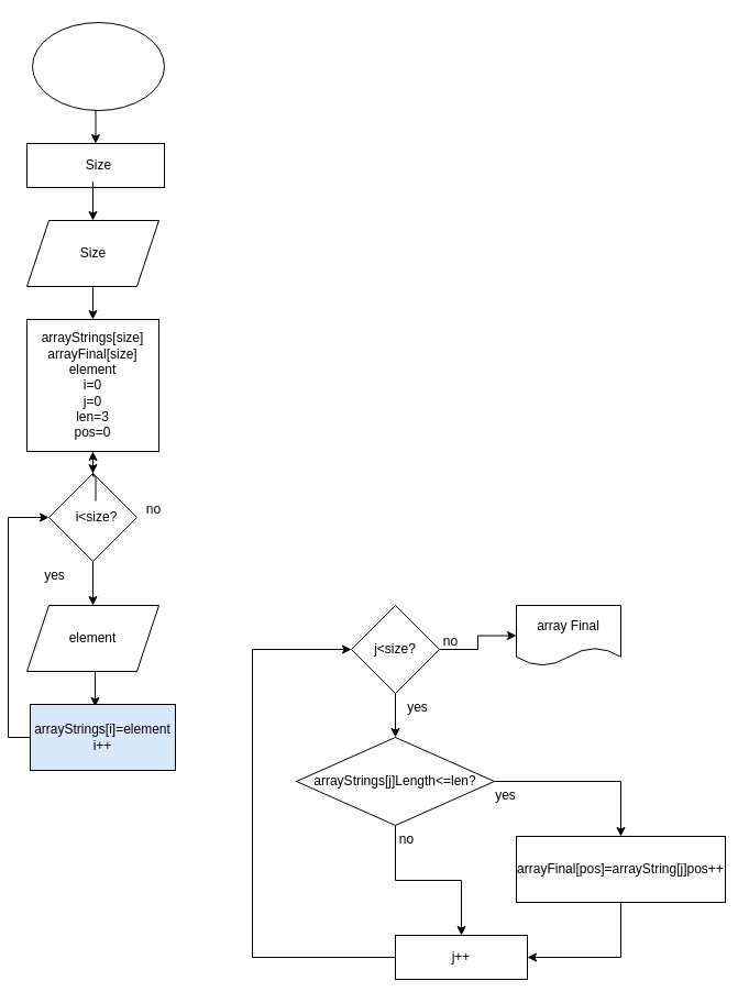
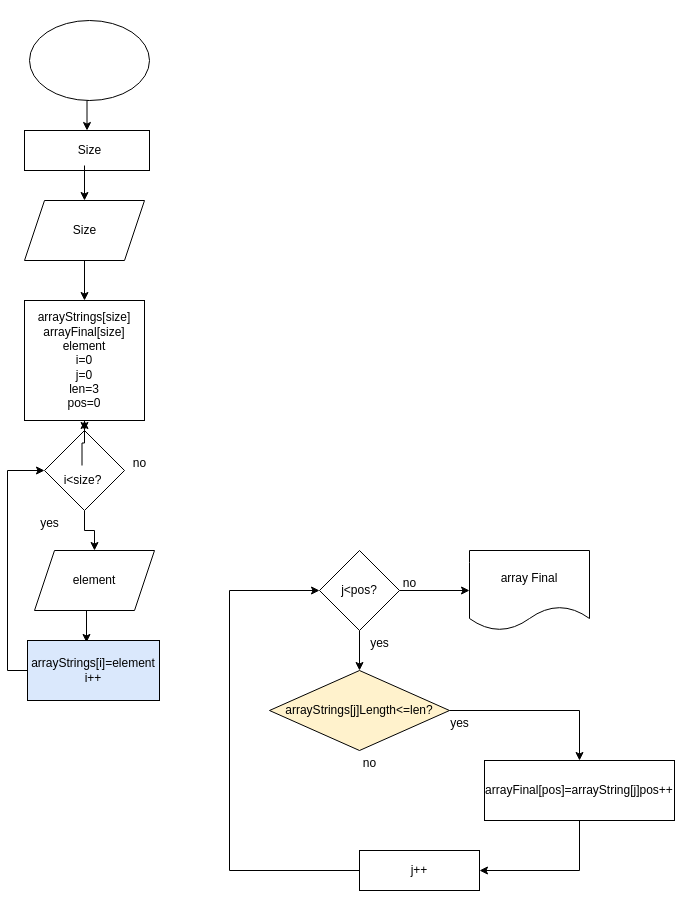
- <mxCell id="8" value="&lt;font style=&quot;vertical-align: inherit;&quot;&gt;&lt;font style=&quot;vertical-align: inherit;&quot;&gt;аrrayStrings[size]&lt;br&gt;arrayFinal[size]&lt;br&gt;element&lt;br&gt;i=0&lt;br&gt;j=0&lt;br&gt;len=3&lt;br&gt;pos=0&lt;br&gt;&lt;/font&gt;&lt;/font&gt;" style="whiteSpace=wrap;html=1;aspect=fixed;" vertex="1" parent="1"><mxGeometry x="20" y="290" width="120" height="120" as="geometry" /></mxCell>
+ <mxCell id="8" value="&lt;font style=&quot;vertical-align: inherit;&quot;&gt;&lt;font style=&quot;vertical-align: inherit;&quot;&gt;аrrayStrings[size]&lt;br&gt;arrayFinal[size]&lt;br&gt;element&lt;br&gt;i=0&lt;br&gt;j=0&lt;br&gt;len=3&lt;br&gt;pos=0&lt;br&gt;&lt;/font&gt;&lt;/font&gt;" style="whiteSpace=wrap;html=1;aspect=fixed;" vertex="1" parent="1"><mxGeometry x="20" y="300" width="120" height="120" as="geometry" /></mxCell>
- <mxCell id="15" value="i&amp;lt;size?" style="text;html=1;align=center;verticalAlign=middle;resizable=0;points=[];autosize=1;strokeColor=none;fillColor=none;" vertex="1" parent="1"><mxGeometry x="52.5" y="455" width="60" height="30" as="geometry" /></mxCell>
+ <mxCell id="15" value="i&amp;lt;size?" style="text;html=1;align=center;verticalAlign=middle;resizable=0;points=[];autosize=1;strokeColor=none;fillColor=none;" vertex="1" parent="1"><mxGeometry x="47.5" y="465" width="60" height="30" as="geometry" /></mxCell>
- <mxCell id="28" value="array Final" style="shape=document;whiteSpace=wrap;html=1;boundedLbl=1;" vertex="1" parent="1"><mxGeometry x="465" y="550" width="95" height="55" as="geometry" /></mxCell>
+ <mxCell id="28" value="array Final" style="shape=document;whiteSpace=wrap;html=1;boundedLbl=1;" vertex="1" parent="1"><mxGeometry x="465" y="550" width="120" height="80" as="geometry" /></mxCell>
- <mxCell id="17" value="element" style="shape=parallelogram;perimeter=parallelogramPerimeter;whiteSpace=wrap;html=1;fixedSize=1;" vertex="1" parent="1"><mxGeometry x="20" y="550" width="120" height="60" as="geometry" /></mxCell>
+ <mxCell id="17" value="element" style="shape=parallelogram;perimeter=parallelogramPerimeter;whiteSpace=wrap;html=1;fixedSize=1;" vertex="1" parent="1"><mxGeometry x="30" y="550" width="120" height="60" as="geometry" /></mxCell>
- <mxCell id="23" value="j&amp;lt;size?" style="rhombus;whiteSpace=wrap;html=1;" vertex="1" parent="1"><mxGeometry x="315" y="550" width="80" height="80" as="geometry" /></mxCell>
+ <mxCell id="23" value="j&amp;lt;pos?" style="rhombus;whiteSpace=wrap;html=1;" vertex="1" parent="1"><mxGeometry x="315" y="550" width="80" height="80" as="geometry" /></mxCell>
- <mxCell id="26" value="arrayStrings[j]Length&amp;lt;=len?" style="rhombus;whiteSpace=wrap;html=1;" vertex="1" parent="1"><mxGeometry x="265" y="670" width="180" height="80" as="geometry" /></mxCell>
+ <mxCell id="26" value="arrayStrings[j]Length&amp;lt;=len?" style="rhombus;whiteSpace=wrap;html=1;fillColor=#fff2cc;" vertex="1" parent="1"><mxGeometry x="265" y="670" width="180" height="80" as="geometry" /></mxCell>
- <mxCell id="32" value="arrayFinal[pos]=arrayString[j]pos++" style="rounded=0;whiteSpace=wrap;html=1;" vertex="1" parent="1"><mxGeometry x="465" y="760" width="190" height="60" as="geometry" /></mxCell>
+ <mxCell id="32" value="arrayFinal[pos]=arrayString[j]pos++" style="rounded=0;whiteSpace=wrap;html=1;" vertex="1" parent="1"><mxGeometry x="480" y="760" width="190" height="60" as="geometry" /></mxCell>
- <mxCell id="25" style="edgeStyle=orthogonalEdgeStyle;rounded=0;orthogonalLoop=1;jettySize=auto;html=1;exitX=0.5;exitY=1;exitDx=0;exitDy=0;entryX=0.5;entryY=0;entryDx=0;entryDy=0;" edge="1" parent="1" source="26" target="34"><mxGeometry relative="1" as="geometry" /></mxCell>
